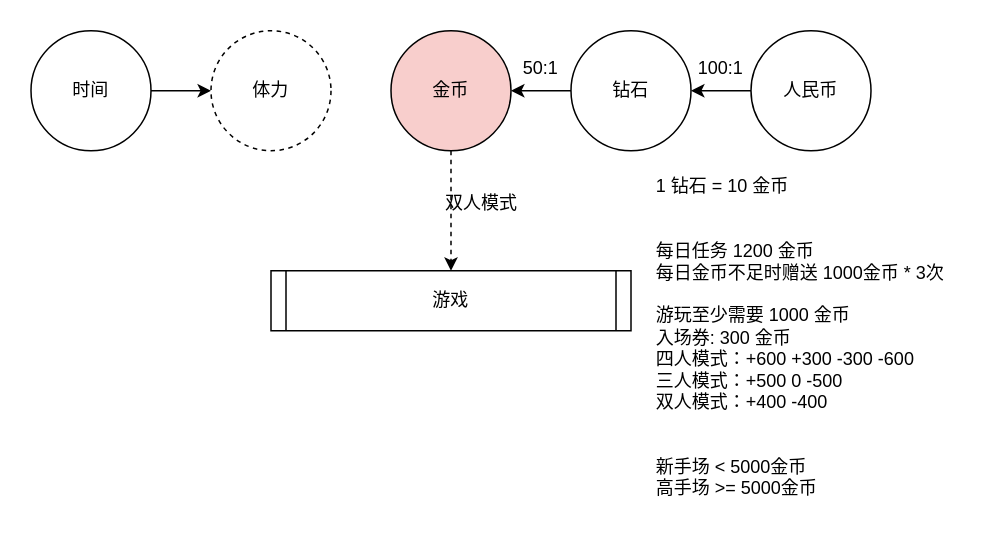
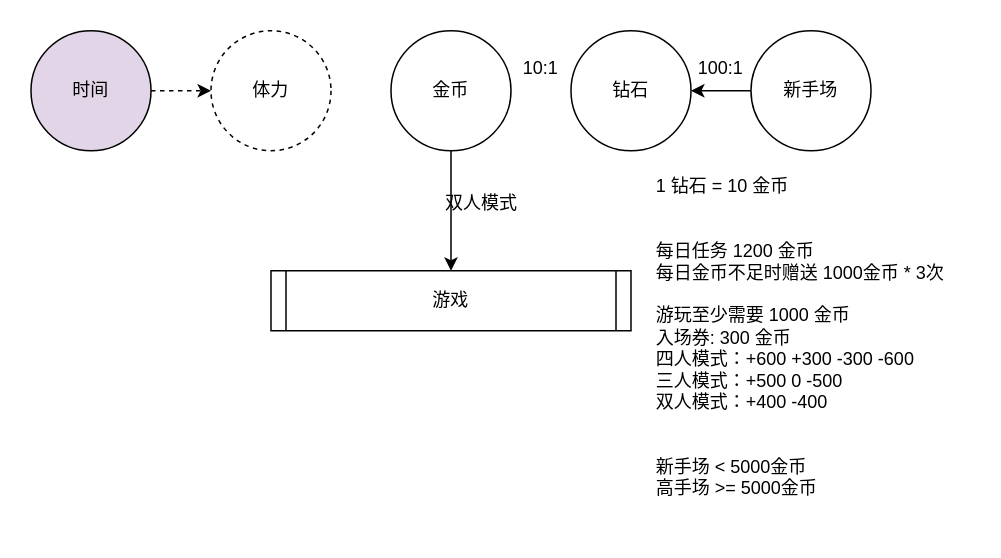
- <mxCell id="12" value="50:1" style="text;html=1;strokeColor=none;fillColor=none;align=center;verticalAlign=middle;whiteSpace=wrap;rounded=0;" vertex="1" parent="1"><mxGeometry x="330" y="30" width="60" height="30" as="geometry" /></mxCell>
+ <mxCell id="12" value="10:1" style="text;html=1;strokeColor=none;fillColor=none;align=center;verticalAlign=middle;whiteSpace=wrap;rounded=0;" vertex="1" parent="1"><mxGeometry x="330" y="30" width="60" height="30" as="geometry" /></mxCell>
- <mxCell id="10" value="时间" style="ellipse;whiteSpace=wrap;html=1;aspect=fixed;" vertex="1" parent="1"><mxGeometry x="20" y="20" width="80" height="80" as="geometry" /></mxCell>
+ <mxCell id="10" value="时间" style="ellipse;whiteSpace=wrap;html=1;aspect=fixed;fillColor=#e1d5e7;" vertex="1" parent="1"><mxGeometry x="20" y="20" width="80" height="80" as="geometry" /></mxCell>
- <mxCell id="9" value="" style="edgeStyle=orthogonalEdgeStyle;rounded=0;orthogonalLoop=1;jettySize=auto;html=1;" edge="1" parent="1" source="10" target="6"><mxGeometry relative="1" as="geometry" /></mxCell>
+ <mxCell id="9" value="" style="edgeStyle=orthogonalEdgeStyle;rounded=0;orthogonalLoop=1;jettySize=auto;html=1;dashed=1;" edge="1" parent="1" source="10" target="6"><mxGeometry relative="1" as="geometry" /></mxCell>
- <mxCell id="3" value="金币" style="ellipse;whiteSpace=wrap;html=1;aspect=fixed;fillColor=#f8cecc;" vertex="1" parent="1"><mxGeometry x="260" y="20" width="80" height="80" as="geometry" /></mxCell>
+ <mxCell id="3" value="金币" style="ellipse;whiteSpace=wrap;html=1;aspect=fixed;" vertex="1" parent="1"><mxGeometry x="260" y="20" width="80" height="80" as="geometry" /></mxCell>
- <mxCell id="4" value="" style="edgeStyle=orthogonalEdgeStyle;rounded=0;orthogonalLoop=1;jettySize=auto;html=1;" edge="1" parent="1" source="5" target="3"><mxGeometry relative="1" as="geometry" /></mxCell>
- <mxCell id="8" value="人民币" style="ellipse;whiteSpace=wrap;html=1;aspect=fixed;" vertex="1" parent="1"><mxGeometry x="500" y="20" width="80" height="80" as="geometry" /></mxCell>
+ <mxCell id="8" value="新手场" style="ellipse;whiteSpace=wrap;html=1;aspect=fixed;" vertex="1" parent="1"><mxGeometry x="500" y="20" width="80" height="80" as="geometry" /></mxCell>
- <mxCell id="2" style="edgeStyle=orthogonalEdgeStyle;rounded=0;orthogonalLoop=1;jettySize=auto;html=1;exitX=0.5;exitY=1;exitDx=0;exitDy=0;entryX=0.5;entryY=0;entryDx=0;entryDy=0;dashed=1;" edge="1" parent="1" source="3" target="14"><mxGeometry relative="1" as="geometry"><mxPoint x="300" y="280" as="targetPoint" /></mxGeometry></mxCell>
+ <mxCell id="2" style="edgeStyle=orthogonalEdgeStyle;rounded=0;orthogonalLoop=1;jettySize=auto;html=1;exitX=0.5;exitY=1;exitDx=0;exitDy=0;entryX=0.5;entryY=0;entryDx=0;entryDy=0;" edge="1" parent="1" source="3" target="14"><mxGeometry relative="1" as="geometry"><mxPoint x="300" y="280" as="targetPoint" /></mxGeometry></mxCell>
